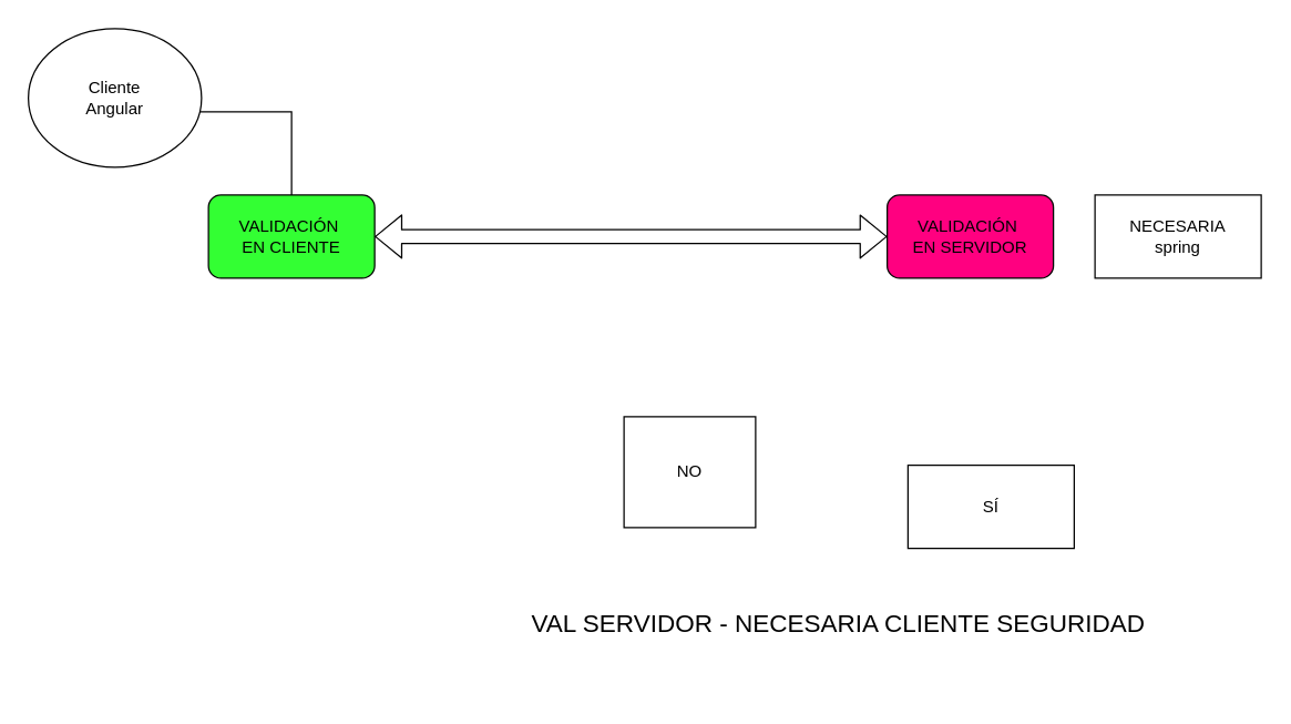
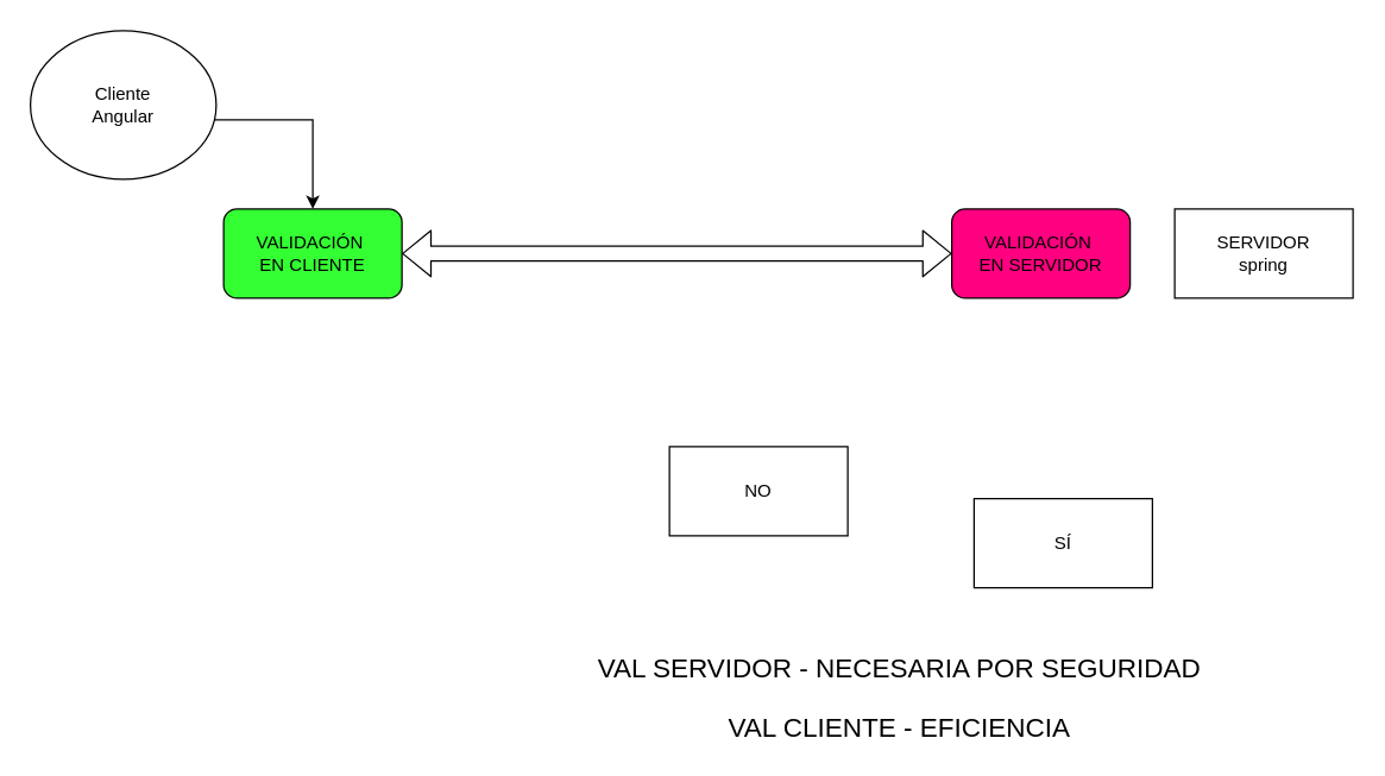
- <mxCell id="2" style="edgeStyle=orthogonalEdgeStyle;rounded=0;orthogonalLoop=1;jettySize=auto;html=1;entryX=0.5;entryY=0;entryDx=0;entryDy=0;endArrow=none;" parent="1" source="3" edge="1" target="5"><mxGeometry relative="1" as="geometry"><mxPoint x="710" y="130" as="targetPoint" /><Array as="points"><mxPoint x="210" y="80" /></Array></mxGeometry></mxCell>
+ <mxCell id="2" style="edgeStyle=orthogonalEdgeStyle;rounded=0;orthogonalLoop=1;jettySize=auto;html=1;entryX=0.5;entryY=0;entryDx=0;entryDy=0;" parent="1" source="3" edge="1" target="5"><mxGeometry relative="1" as="geometry"><mxPoint x="710" y="130" as="targetPoint" /><Array as="points"><mxPoint x="210" y="80" /></Array></mxGeometry></mxCell>
- <mxCell id="4" value="NECESARIA&lt;br&gt;spring" style="rounded=0;whiteSpace=wrap;html=1;" parent="1" vertex="1"><mxGeometry x="790" y="140" width="120" height="60" as="geometry" /></mxCell>
+ <mxCell id="4" value="SERVIDOR&lt;br&gt;spring" style="rounded=0;whiteSpace=wrap;html=1;" parent="1" vertex="1"><mxGeometry x="790" y="140" width="120" height="60" as="geometry" /></mxCell>
- <mxCell id="9" value="NO" style="rounded=0;whiteSpace=wrap;html=1;" parent="1" vertex="1"><mxGeometry x="450" y="300" width="95" height="80" as="geometry" /></mxCell>
+ <mxCell id="9" value="NO" style="rounded=0;whiteSpace=wrap;html=1;" parent="1" vertex="1"><mxGeometry x="450" y="300" width="120" height="60" as="geometry" /></mxCell>
- <mxCell id="10" value="&lt;span style=&quot;font-size: 18px&quot;&gt;VAL SERVIDOR - NECESARIA CLIENTE SEGURIDAD&lt;/span&gt;" style="text;html=1;strokeColor=none;fillColor=none;align=center;verticalAlign=middle;whiteSpace=wrap;rounded=0;" vertex="1" parent="1"><mxGeometry x="360" y="440" width="490" height="20" as="geometry" /></mxCell>
+ <mxCell id="10" value="&lt;span style=&quot;font-size: 18px&quot;&gt;VAL SERVIDOR - NECESARIA POR SEGURIDAD&lt;/span&gt;" style="text;html=1;strokeColor=none;fillColor=none;align=center;verticalAlign=middle;whiteSpace=wrap;rounded=0;" vertex="1" parent="1"><mxGeometry x="360" y="440" width="490" height="20" as="geometry" /></mxCell>
+ <mxCell id="11" value="&lt;span style=&quot;font-size: 18px&quot;&gt;VAL CLIENTE - EFICIENCIA&lt;/span&gt;" style="text;html=1;strokeColor=none;fillColor=none;align=center;verticalAlign=middle;whiteSpace=wrap;rounded=0;" vertex="1" parent="1"><mxGeometry x="360" y="480" width="490" height="20" as="geometry" /></mxCell>
